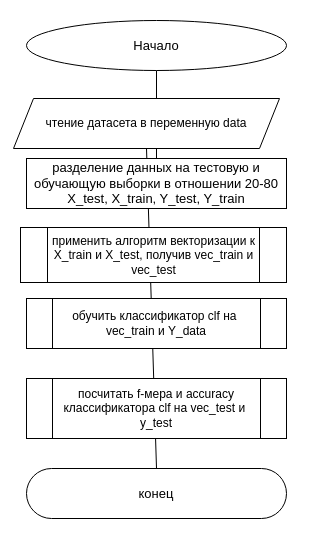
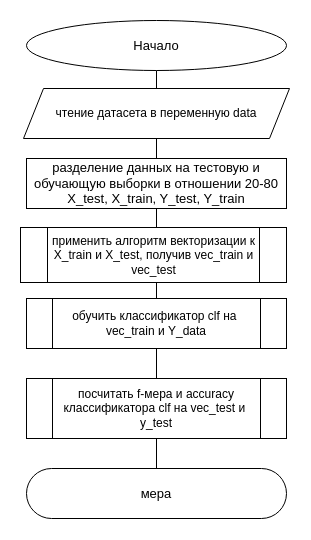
- <mxCell id="7" value="чтение датасета в переменную data" style="shape=parallelogram;perimeter=parallelogramPerimeter;whiteSpace=wrap;html=1;fixedSize=1;" vertex="1" parent="1"><mxGeometry x="13" y="98" width="266" height="50" as="geometry" /></mxCell>
+ <mxCell id="7" value="чтение датасета в переменную data" style="shape=parallelogram;perimeter=parallelogramPerimeter;whiteSpace=wrap;html=1;fixedSize=1;" vertex="1" parent="1"><mxGeometry x="23" y="88" width="266" height="50" as="geometry" /></mxCell>
- <mxCell id="10" value="конец" style="rounded=1;whiteSpace=wrap;html=1;arcSize=50;fontSize=13;" vertex="1" parent="1"><mxGeometry x="26" y="468" width="260" height="50" as="geometry" /></mxCell>
+ <mxCell id="10" value="мера" style="rounded=1;whiteSpace=wrap;html=1;arcSize=50;fontSize=13;" vertex="1" parent="1"><mxGeometry x="26" y="468" width="260" height="50" as="geometry" /></mxCell>
